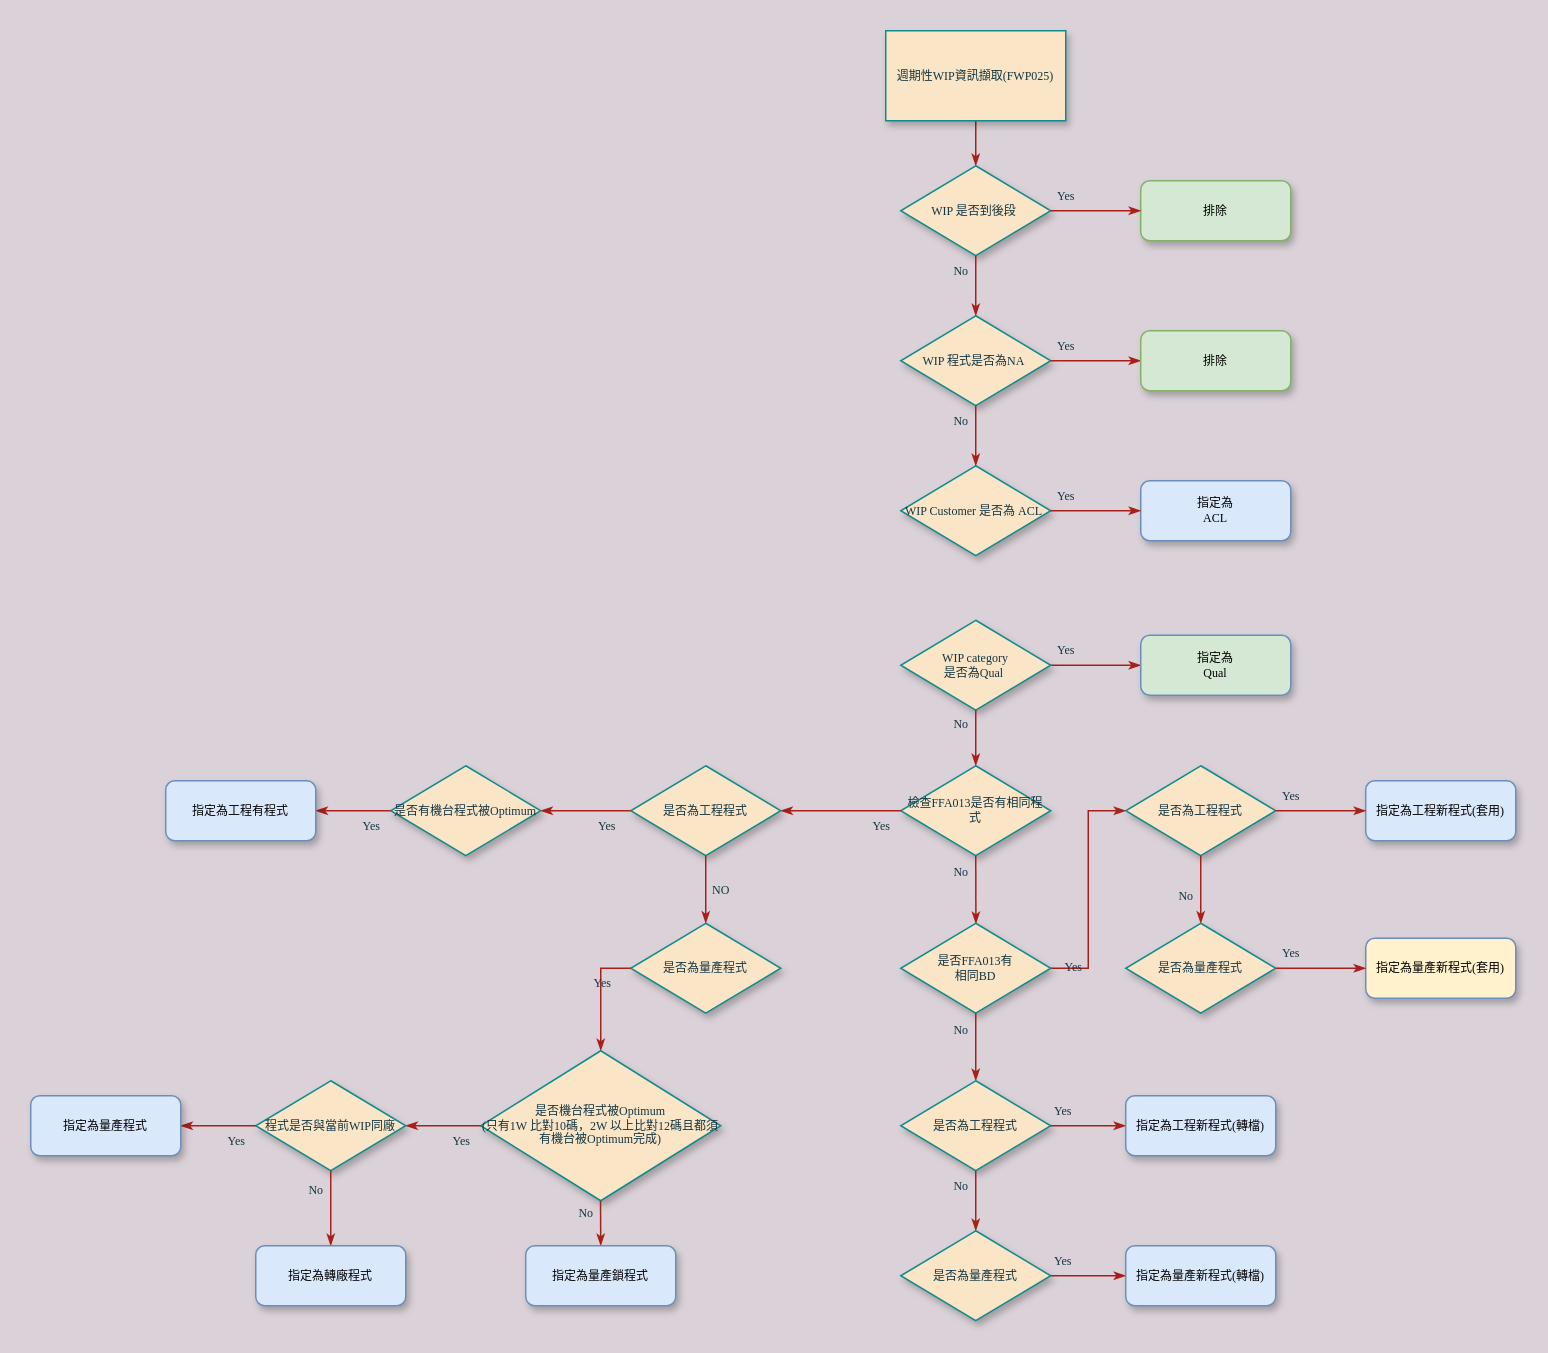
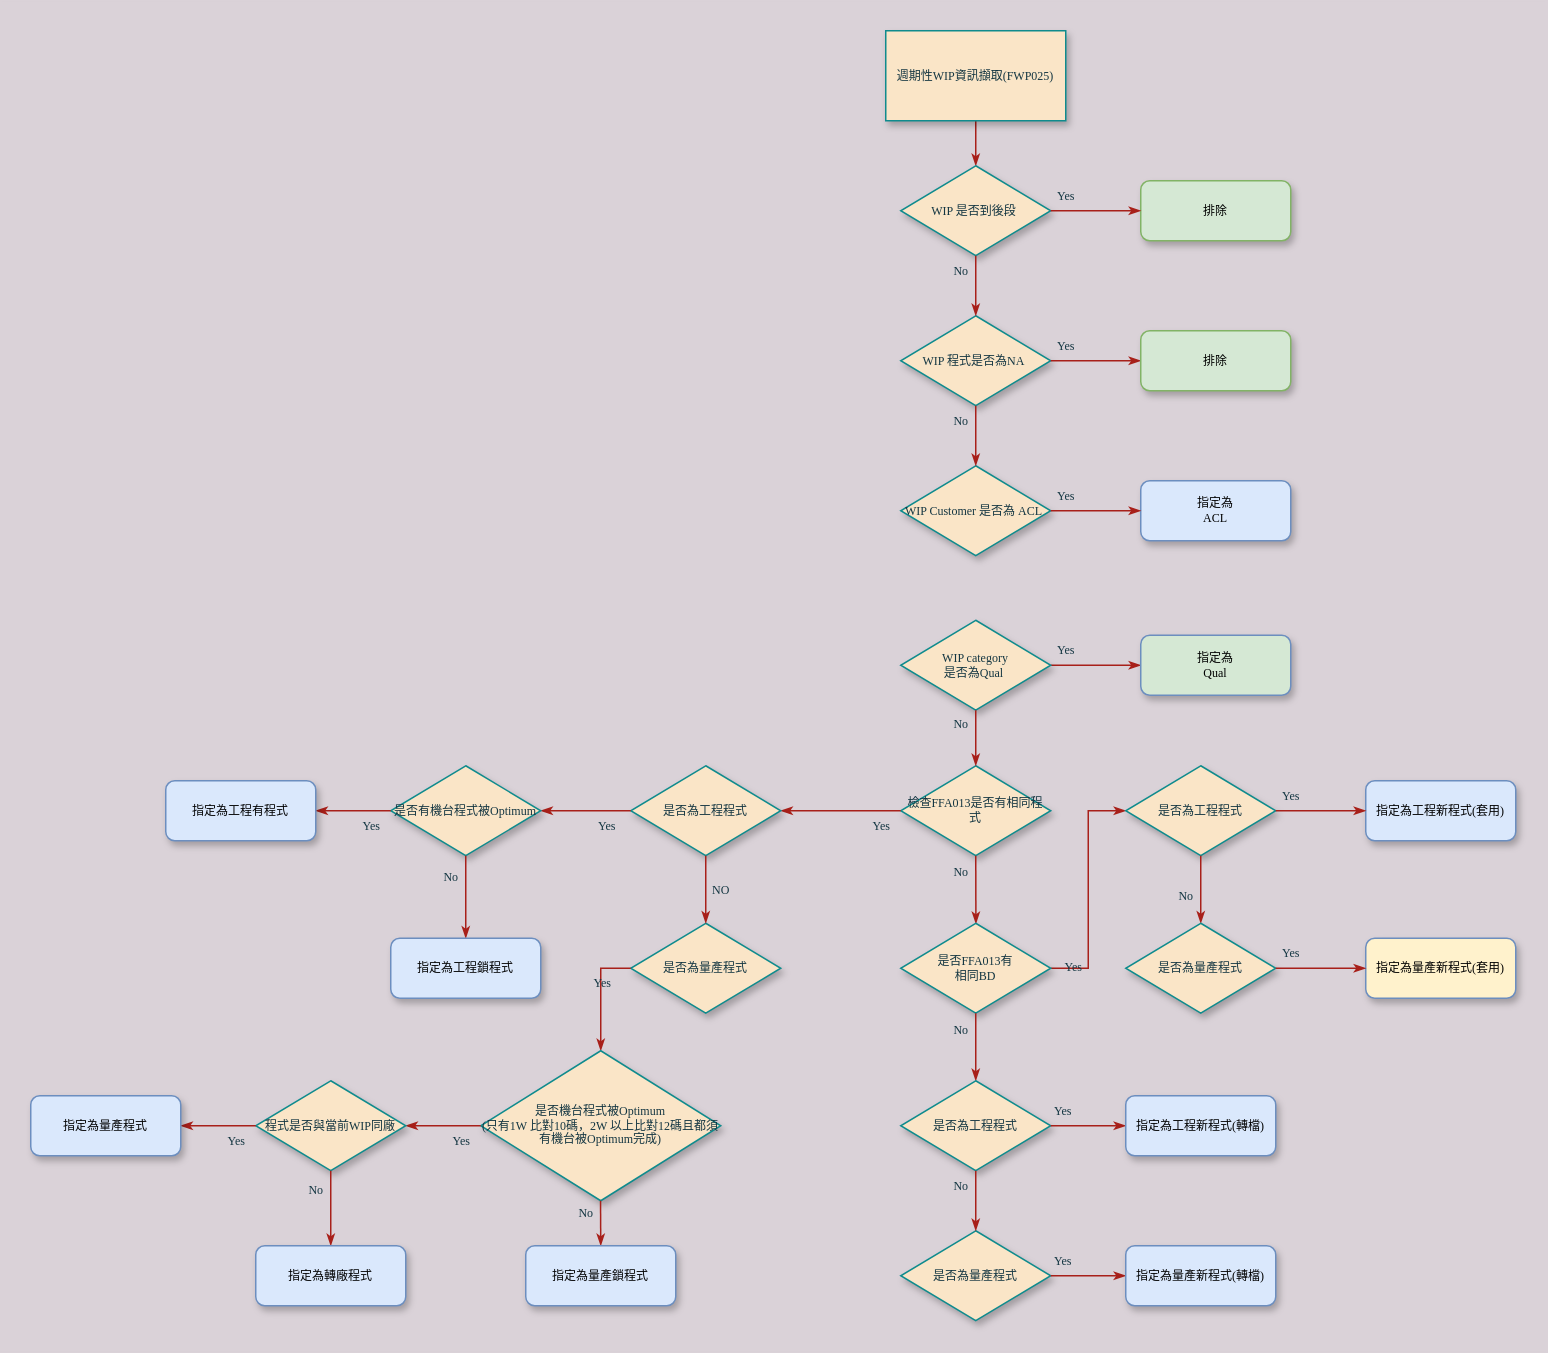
+ <mxCell id="33" value="No" style="edgeStyle=orthogonalEdgeStyle;rounded=0;html=1;labelBackgroundColor=none;startSize=5;endArrow=classicThin;endFill=1;endSize=5;jettySize=auto;orthogonalLoop=1;strokeWidth=1;fontFamily=Verdana;fontSize=8;strokeColor=#A8201A;fontColor=#143642;exitX=0.5;exitY=1;exitDx=0;exitDy=0;entryX=0.5;entryY=0;entryDx=0;entryDy=0;" parent="1" source="30" target="34" edge="1"><mxGeometry x="-0.5" y="-10" relative="1" as="geometry"><mxPoint as="offset" /><mxPoint x="200" y="660" as="sourcePoint" /><mxPoint x="300" y="710" as="targetPoint" /><Array as="points"><mxPoint x="310" y="580" /><mxPoint x="310" y="580" /></Array></mxGeometry></mxCell>
+ <mxCell id="34" value="&lt;br&gt;指定為工程鎖程式&lt;br&gt;&lt;div&gt;&lt;br&gt;&lt;/div&gt;" style="rounded=1;whiteSpace=wrap;html=1;shadow=1;labelBackgroundColor=none;strokeWidth=1;fontFamily=Verdana;fontSize=8;align=center;fillColor=#dae8fc;strokeColor=#6c8ebf;" parent="1" vertex="1"><mxGeometry x="260" y="625" width="100" height="40" as="geometry" /></mxCell>
